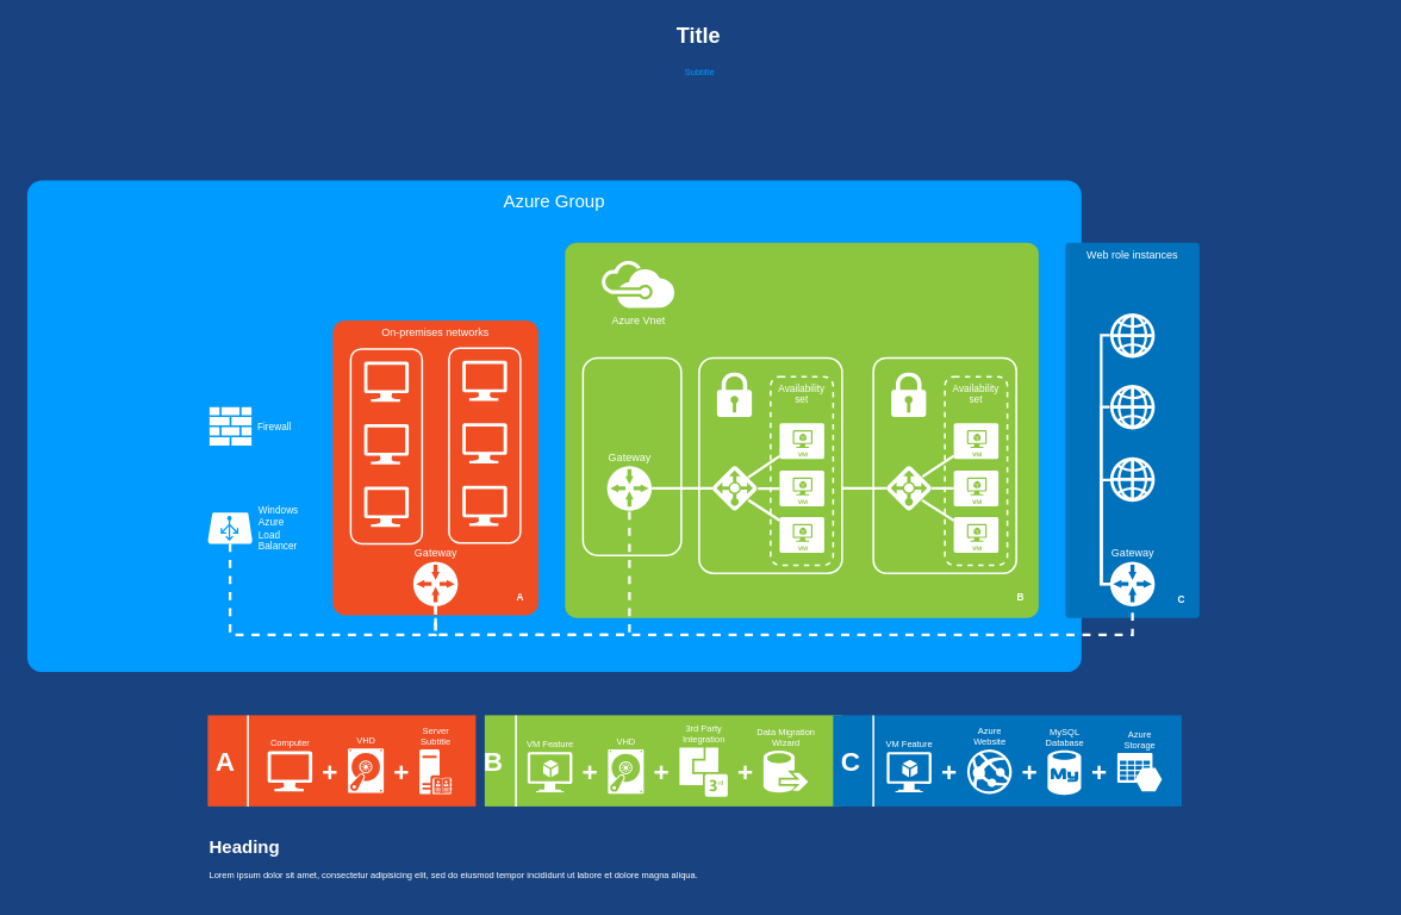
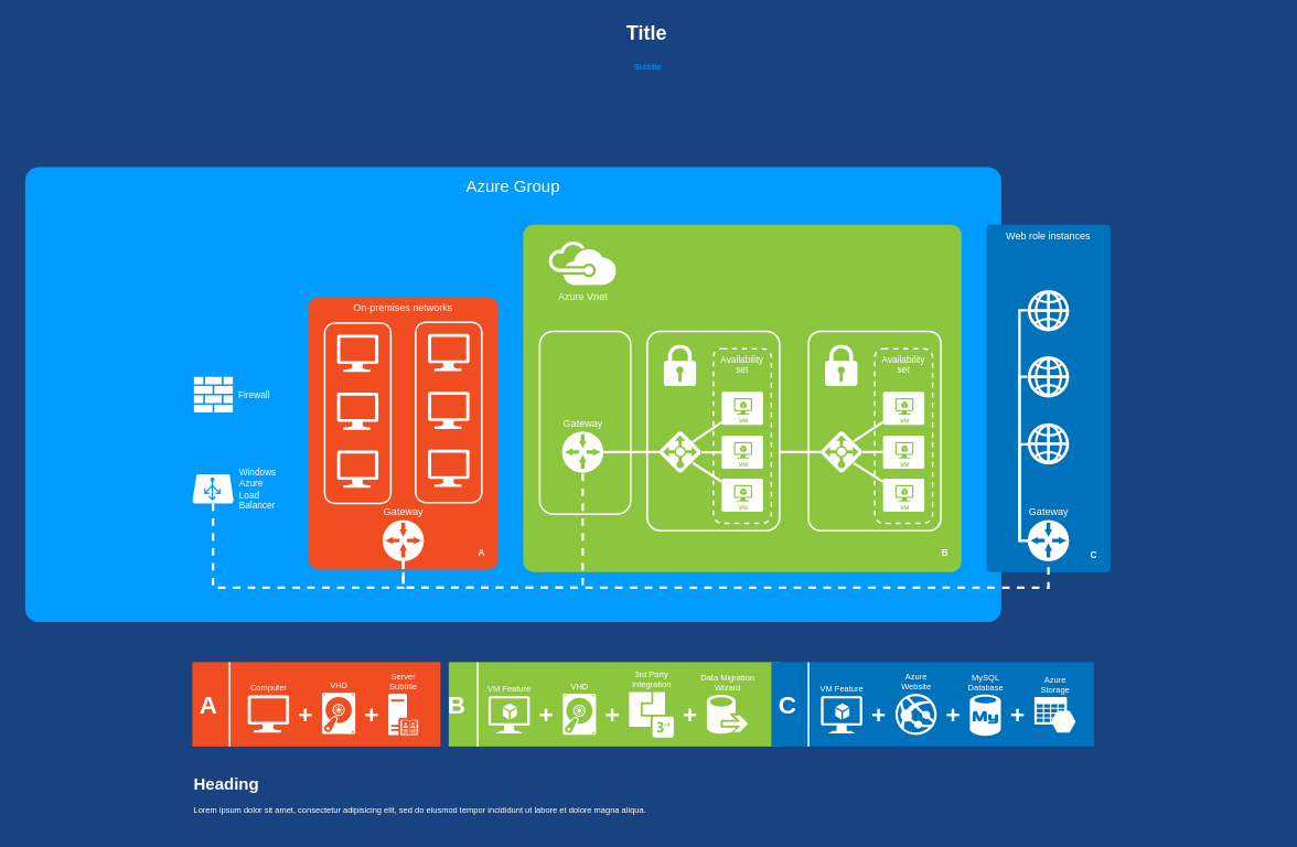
- <mxCell id="23" value="Azure Vnet" style="shadow=0;dashed=0;html=1;strokeColor=none;fillColor=#FFFFFF;labelPosition=center;verticalLabelPosition=bottom;verticalAlign=top;shape=mxgraph.office.clouds.azure;rounded=1;fontSize=12;fontColor=#FFFFFF;align=center;" parent="1" vertex="1"><mxGeometry x="672" y="291" width="83" height="53" as="geometry" /></mxCell>
+ <mxCell id="23" value="Azure Vnet" style="shadow=0;dashed=0;html=1;strokeColor=none;fillColor=#FFFFFF;labelPosition=center;verticalLabelPosition=bottom;verticalAlign=top;shape=mxgraph.office.clouds.azure;rounded=1;fontSize=12;fontColor=#FFFFFF;align=center;" parent="1" vertex="1"><mxGeometry x="662" y="291" width="83" height="53" as="geometry" /></mxCell>
